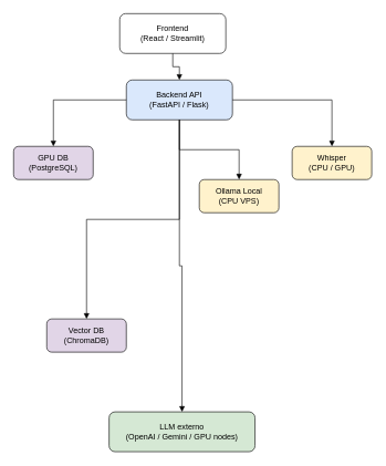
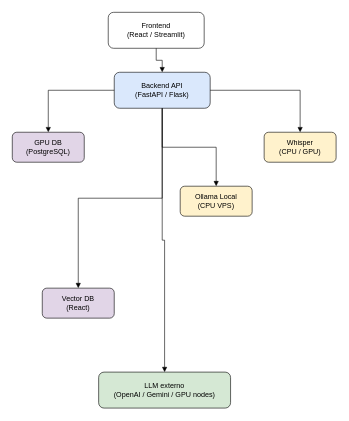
- <mxCell id="6" value="Ollama Local&#10;(CPU VPS)" style="rounded=1;whiteSpace=wrap;html=1;fillColor=#fff2cc;" parent="1" vertex="1"><mxGeometry x="300" y="270" width="120" height="50" as="geometry" /></mxCell>
+ <mxCell id="6" value="Ollama Local&#10;(CPU VPS)" style="rounded=1;whiteSpace=wrap;html=1;fillColor=#fff2cc;" parent="1" vertex="1"><mxGeometry x="300" y="310" width="120" height="50" as="geometry" /></mxCell>
- <mxCell id="5" value="Vector DB&#10;(ChromaDB)" style="rounded=1;whiteSpace=wrap;html=1;fillColor=#e1d5e7;" parent="1" vertex="1"><mxGeometry x="70" y="480" width="120" height="50" as="geometry" /></mxCell>
+ <mxCell id="5" value="Vector DB&#10;(React)" style="rounded=1;whiteSpace=wrap;html=1;fillColor=#e1d5e7;" parent="1" vertex="1"><mxGeometry x="70" y="480" width="120" height="50" as="geometry" /></mxCell>
